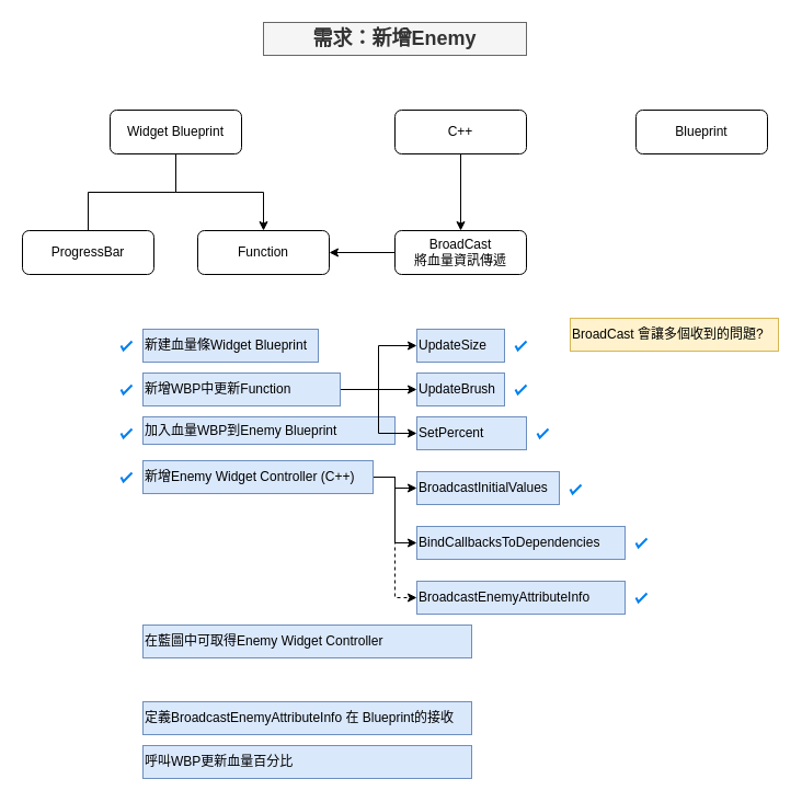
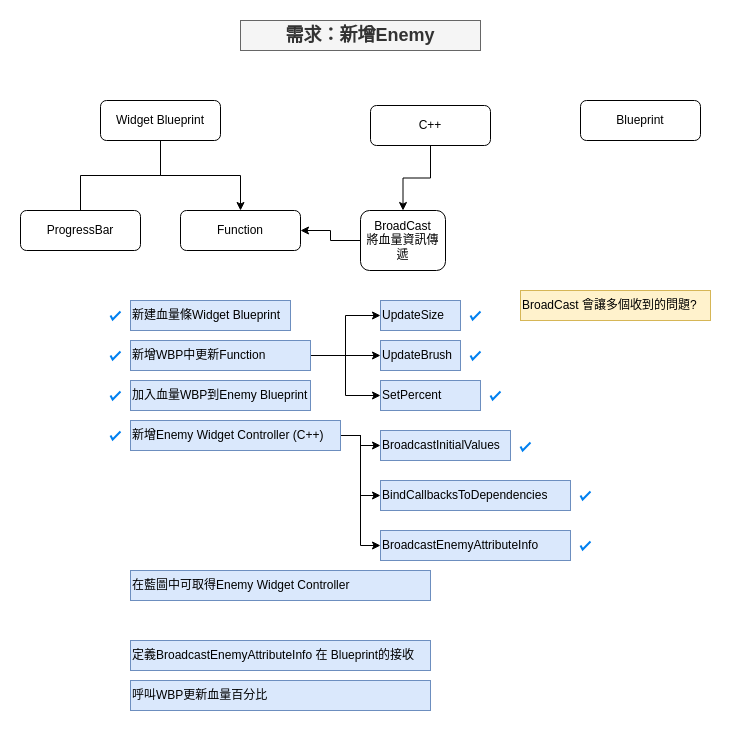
- <mxCell id="9" value="C++" style="rounded=1;whiteSpace=wrap;html=1;" vertex="1" parent="1"><mxGeometry x="360" y="100" width="120" height="40" as="geometry" /></mxCell>
+ <mxCell id="9" value="C++" style="rounded=1;whiteSpace=wrap;html=1;" vertex="1" parent="1"><mxGeometry x="370" y="105" width="120" height="40" as="geometry" /></mxCell>
- <mxCell id="12" value="BroadCast&lt;div&gt;將血量資訊傳遞&lt;/div&gt;" style="rounded=1;whiteSpace=wrap;html=1;" vertex="1" parent="1"><mxGeometry x="360" y="210" width="120" height="40" as="geometry" /></mxCell>
+ <mxCell id="12" value="BroadCast&lt;div&gt;將血量資訊傳遞&lt;/div&gt;" style="rounded=1;whiteSpace=wrap;html=1;" vertex="1" parent="1"><mxGeometry x="360" y="210" width="85" height="60" as="geometry" /></mxCell>
- <mxCell id="14" value="加入血量WBP到Enemy Blueprint" style="text;html=1;align=left;verticalAlign=middle;whiteSpace=wrap;rounded=0;fillColor=#dae8fc;strokeColor=#6c8ebf;" vertex="1" parent="1"><mxGeometry x="130" y="380" width="230" height="25" as="geometry" /></mxCell>
+ <mxCell id="14" value="加入血量WBP到Enemy Blueprint" style="text;html=1;align=left;verticalAlign=middle;whiteSpace=wrap;rounded=0;fillColor=#dae8fc;strokeColor=#6c8ebf;" vertex="1" parent="1"><mxGeometry x="130" y="380" width="180" height="30" as="geometry" /></mxCell>
- <mxCell id="21" style="edgeStyle=orthogonalEdgeStyle;rounded=0;orthogonalLoop=1;jettySize=auto;html=1;exitX=1;exitY=0.5;exitDx=0;exitDy=0;entryX=0;entryY=0.5;entryDx=0;entryDy=0;dashed=1;" edge="1" parent="1" source="22" target="36"><mxGeometry relative="1" as="geometry" /></mxCell>
+ <mxCell id="21" style="edgeStyle=orthogonalEdgeStyle;rounded=0;orthogonalLoop=1;jettySize=auto;html=1;exitX=1;exitY=0.5;exitDx=0;exitDy=0;entryX=0;entryY=0.5;entryDx=0;entryDy=0;" edge="1" parent="1" source="22" target="36"><mxGeometry relative="1" as="geometry" /></mxCell>
